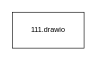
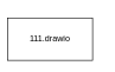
- <mxCell id="2" value="111.drawio" style="rounded=0;whiteSpace=wrap;html=1;" parent="1" vertex="1"><mxGeometry x="20" y="20" width="120" height="60" as="geometry" /></mxCell>
+ <mxCell id="2" value="111.drawio" style="rounded=0;whiteSpace=wrap;html=1;" parent="1" vertex="1"><mxGeometry x="10" y="25" width="120" height="60" as="geometry" /></mxCell>
